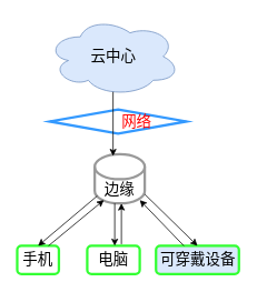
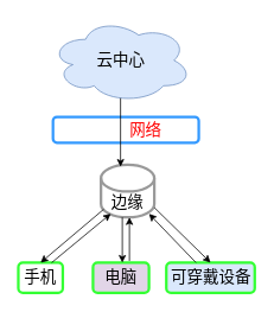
- <mxCell id="3" value="&amp;nbsp; &amp;nbsp; &amp;nbsp; &amp;nbsp; &amp;nbsp;&lt;font color=&quot;#ff0000&quot;&gt;网络&lt;/font&gt;" style="rhombus;whiteSpace=wrap;html=1;fontSize=18;strokeColor=#3399FF;strokeWidth=3;" vertex="1" parent="1"><mxGeometry x="59" y="131" width="164" height="29" as="geometry" /></mxCell>
+ <mxCell id="3" value="&amp;nbsp; &amp;nbsp; &amp;nbsp; &amp;nbsp; &amp;nbsp;&lt;font color=&quot;#ff0000&quot;&gt;网络&lt;/font&gt;" style="rounded=1;whiteSpace=wrap;html=1;fontSize=18;strokeColor=#3399FF;strokeWidth=3;" vertex="1" parent="1"><mxGeometry x="59" y="131" width="164" height="29" as="geometry" /></mxCell>
- <mxCell id="7" value="电脑" style="rounded=1;whiteSpace=wrap;html=1;fontSize=18;strokeColor=#33FF33;strokeWidth=3;" vertex="1" parent="1"><mxGeometry x="104" y="295" width="63" height="34" as="geometry" /></mxCell>
+ <mxCell id="7" value="电脑" style="rounded=1;whiteSpace=wrap;html=1;fontSize=18;strokeColor=#33FF33;strokeWidth=3;fillColor=#e1d5e7;" vertex="1" parent="1"><mxGeometry x="104" y="295" width="63" height="34" as="geometry" /></mxCell>
